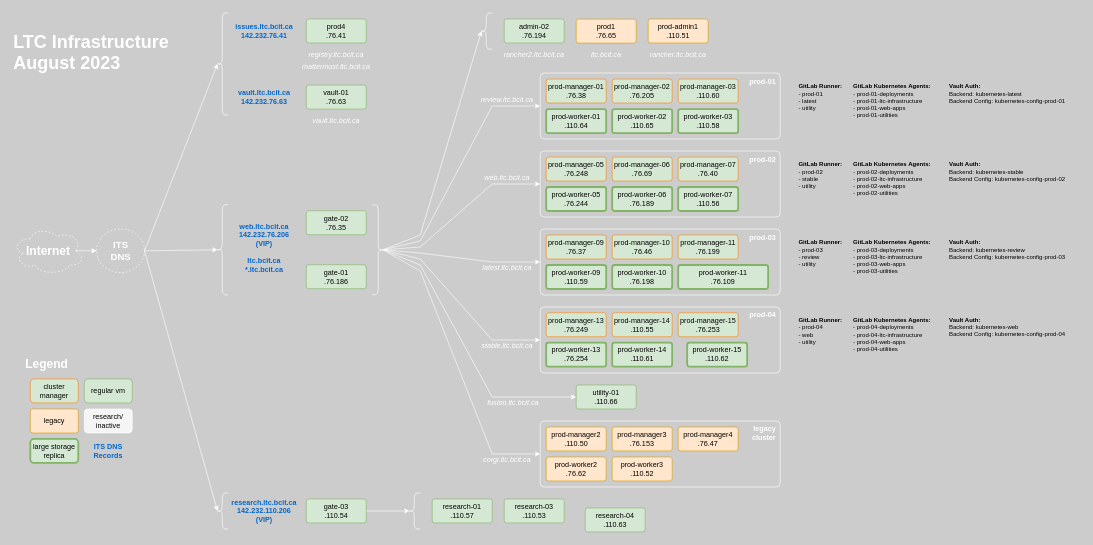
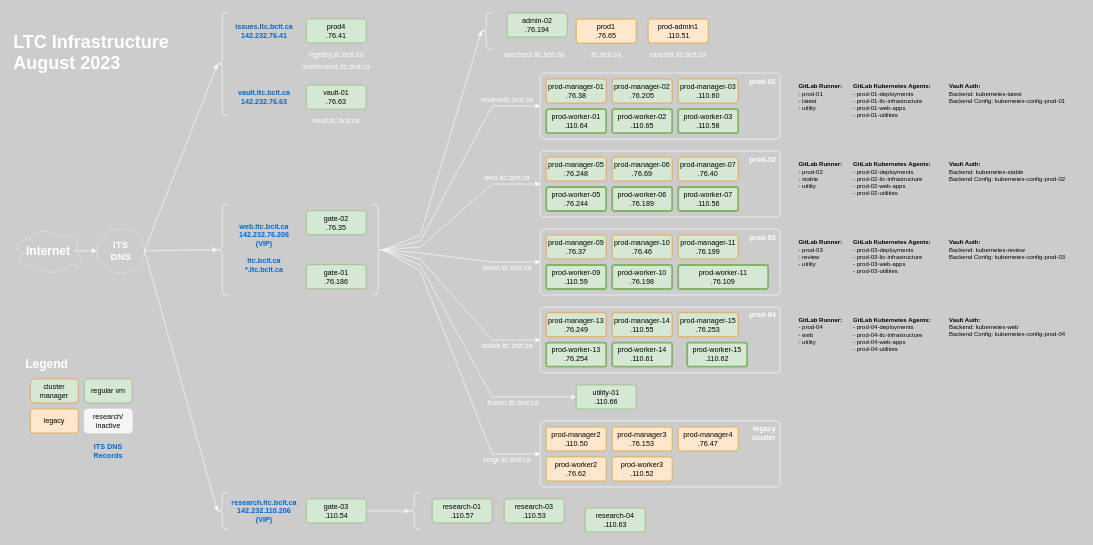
- <mxCell id="19" value="admin-02&lt;i style=&quot;border-color: var(--border-color);&quot;&gt;&lt;br style=&quot;border-color: var(--border-color);&quot;&gt;&lt;/i&gt;.76.194" style="whiteSpace=wrap;html=1;align=center;rounded=1;strokeColor=#82b366;fillColor=#d5e8d4;perimeterSpacing=1;container=0;arcSize=10;strokeWidth=1;" parent="1" vertex="1"><mxGeometry x="840" y="30.88" width="100" height="40" as="geometry" /></mxCell>
+ <mxCell id="19" value="admin-02&lt;i style=&quot;border-color: var(--border-color);&quot;&gt;&lt;br style=&quot;border-color: var(--border-color);&quot;&gt;&lt;/i&gt;.76.194" style="whiteSpace=wrap;html=1;align=center;rounded=1;strokeColor=#82b366;fillColor=#d5e8d4;perimeterSpacing=1;container=0;arcSize=10;strokeWidth=1;" parent="1" vertex="1"><mxGeometry x="845" y="20.88" width="100" height="40" as="geometry" /></mxCell>
- <mxCell id="102" value="large storage replica" style="whiteSpace=wrap;html=1;align=center;rounded=1;fillColor=#d5e8d4;strokeColor=#82b366;strokeWidth=3;" parent="1" vertex="1"><mxGeometry x="50" y="731" width="80" height="40" as="geometry" /></mxCell>
